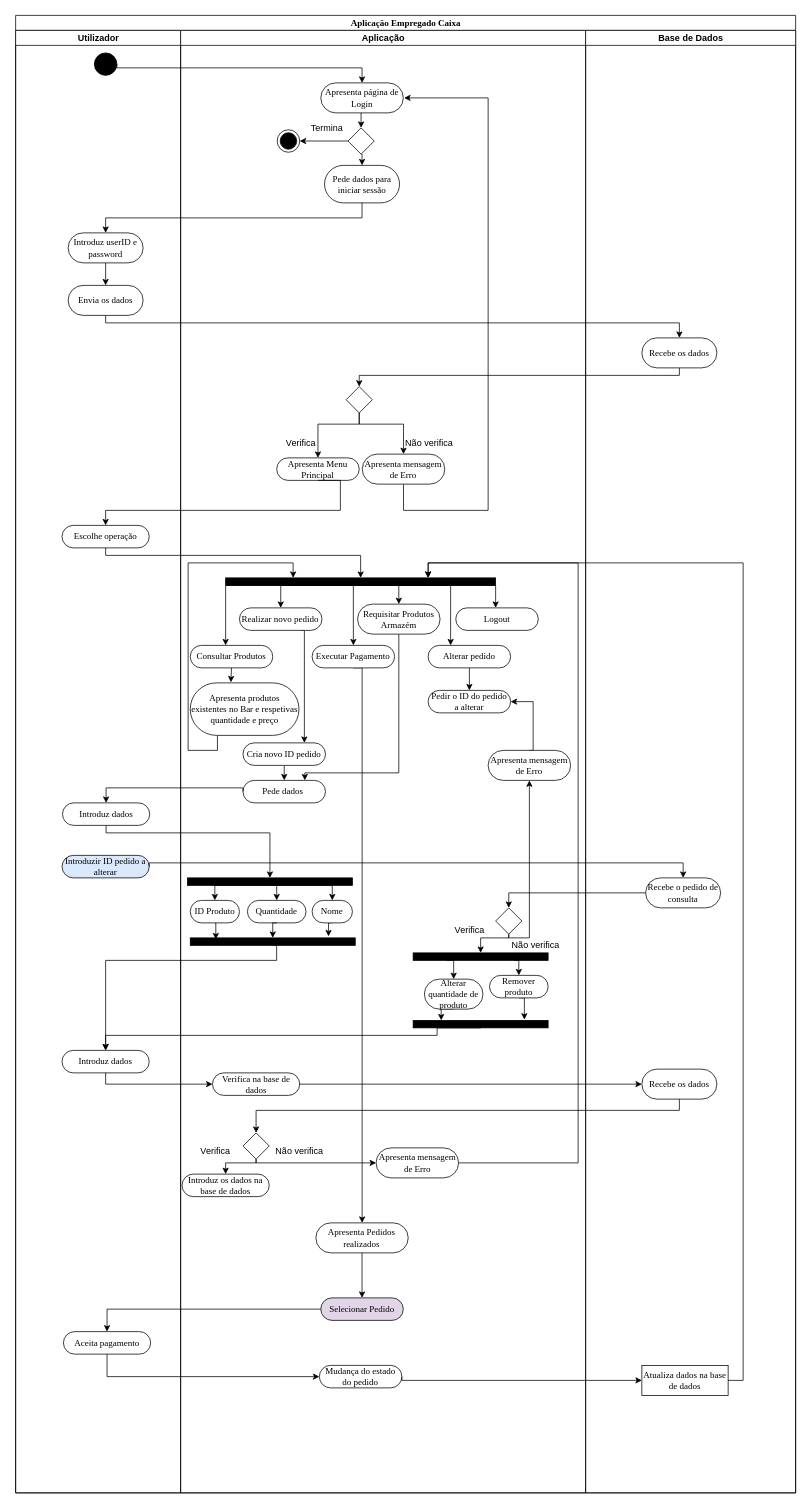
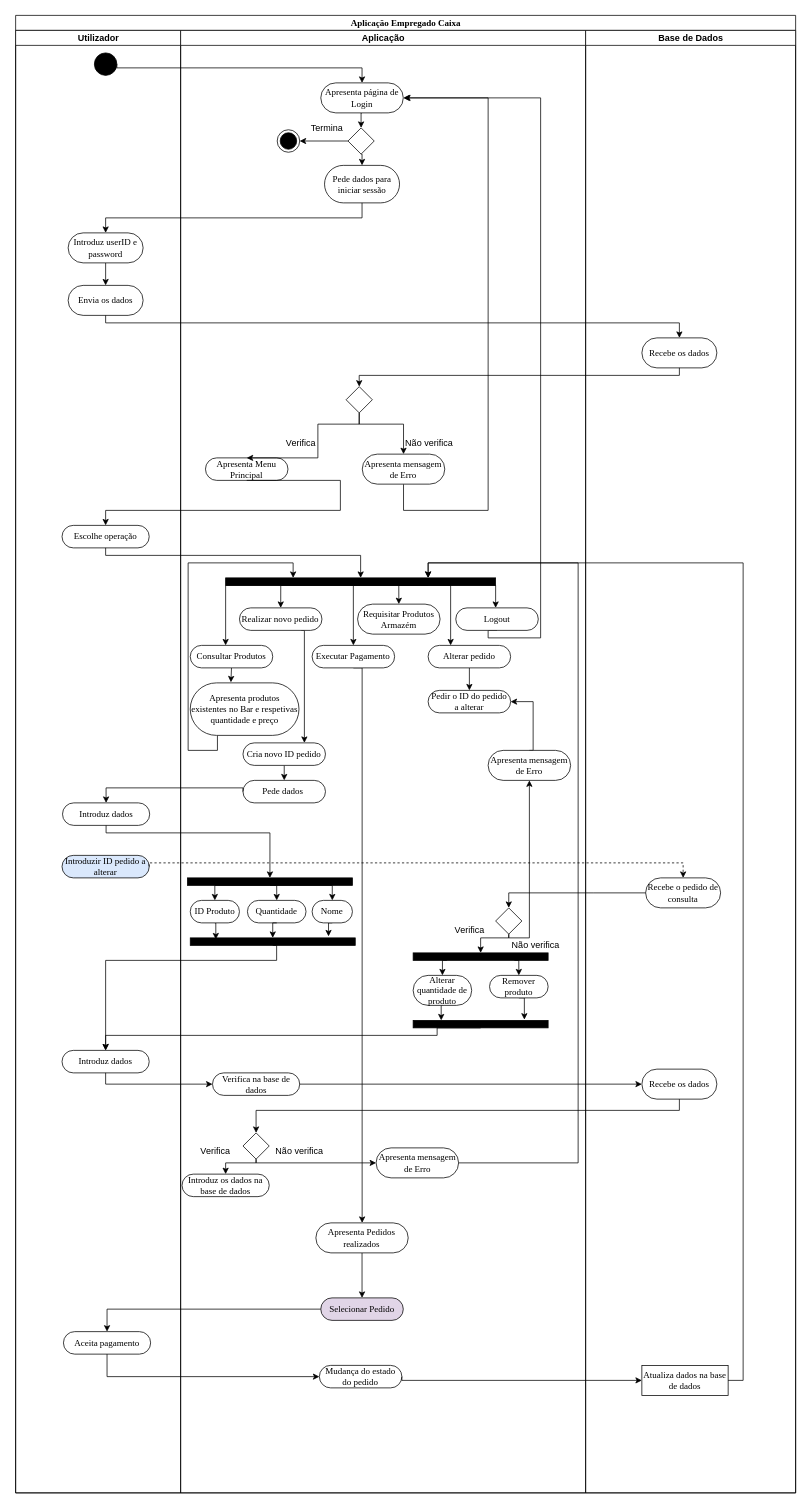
+ <mxCell id="30" style="edgeStyle=orthogonalEdgeStyle;rounded=0;orthogonalLoop=1;jettySize=auto;html=1;exitX=0.5;exitY=1;exitDx=0;exitDy=0;entryX=1;entryY=0.5;entryDx=0;entryDy=0;" edge="1" parent="14" source="31" target="16"><mxGeometry relative="1" as="geometry"><Array as="points"><mxPoint x="410" y="800" /><mxPoint x="410" y="810" /><mxPoint x="480" y="810" /><mxPoint x="480" y="90" /></Array></mxGeometry></mxCell>
- <mxCell id="18" value="Apresenta Menu Principal" style="rounded=1;whiteSpace=wrap;html=1;shadow=0;comic=0;labelBackgroundColor=none;strokeWidth=1;fontFamily=Verdana;fontSize=12;align=center;arcSize=50;" vertex="1" parent="14"><mxGeometry x="128.13" y="570" width="110" height="30" as="geometry" /></mxCell>
+ <mxCell id="18" value="Apresenta Menu Principal" style="rounded=1;whiteSpace=wrap;html=1;shadow=0;comic=0;labelBackgroundColor=none;strokeWidth=1;fontFamily=Verdana;fontSize=12;align=center;arcSize=50;" vertex="1" parent="14"><mxGeometry x="33.13" y="570" width="110" height="30" as="geometry" /></mxCell>
- <mxCell id="86" style="edgeStyle=orthogonalEdgeStyle;rounded=0;orthogonalLoop=1;jettySize=auto;html=1;exitX=0.5;exitY=1;exitDx=0;exitDy=0;entryX=0.75;entryY=0;entryDx=0;entryDy=0;" edge="1" parent="14" source="87" target="56"><mxGeometry relative="1" as="geometry"><Array as="points"><mxPoint x="291" y="990" /><mxPoint x="166" y="990" /></Array></mxGeometry></mxCell>
- <mxCell id="108" style="edgeStyle=orthogonalEdgeStyle;rounded=0;orthogonalLoop=1;jettySize=auto;html=1;exitX=1;exitY=0.5;exitDx=0;exitDy=0;entryX=0.5;entryY=0;entryDx=0;entryDy=0;" edge="1" parent="2" source="10" target="97"><mxGeometry relative="1" as="geometry"><Array as="points"><mxPoint x="178" y="1130" /><mxPoint x="890" y="1130" /></Array></mxGeometry></mxCell>
+ <mxCell id="108" style="edgeStyle=orthogonalEdgeStyle;rounded=0;orthogonalLoop=1;jettySize=auto;html=1;exitX=1;exitY=0.5;exitDx=0;exitDy=0;entryX=0.5;entryY=0;entryDx=0;entryDy=0;dashed=1;" edge="1" parent="2" source="10" target="97"><mxGeometry relative="1" as="geometry"><Array as="points"><mxPoint x="178" y="1130" /><mxPoint x="890" y="1130" /></Array></mxGeometry></mxCell>
- <mxCell id="62" value="Alterar quantidade de produto" style="rounded=1;whiteSpace=wrap;html=1;shadow=0;comic=0;labelBackgroundColor=none;strokeWidth=1;fontFamily=Verdana;fontSize=12;align=center;arcSize=50;" vertex="1" parent="14"><mxGeometry x="325" y="1265" width="78.12" height="40" as="geometry" /></mxCell>
+ <mxCell id="62" value="Alterar quantidade de produto" style="rounded=1;whiteSpace=wrap;html=1;shadow=0;comic=0;labelBackgroundColor=none;strokeWidth=1;fontFamily=Verdana;fontSize=12;align=center;arcSize=50;" vertex="1" parent="14"><mxGeometry x="310" y="1260" width="78.12" height="40" as="geometry" /></mxCell>
